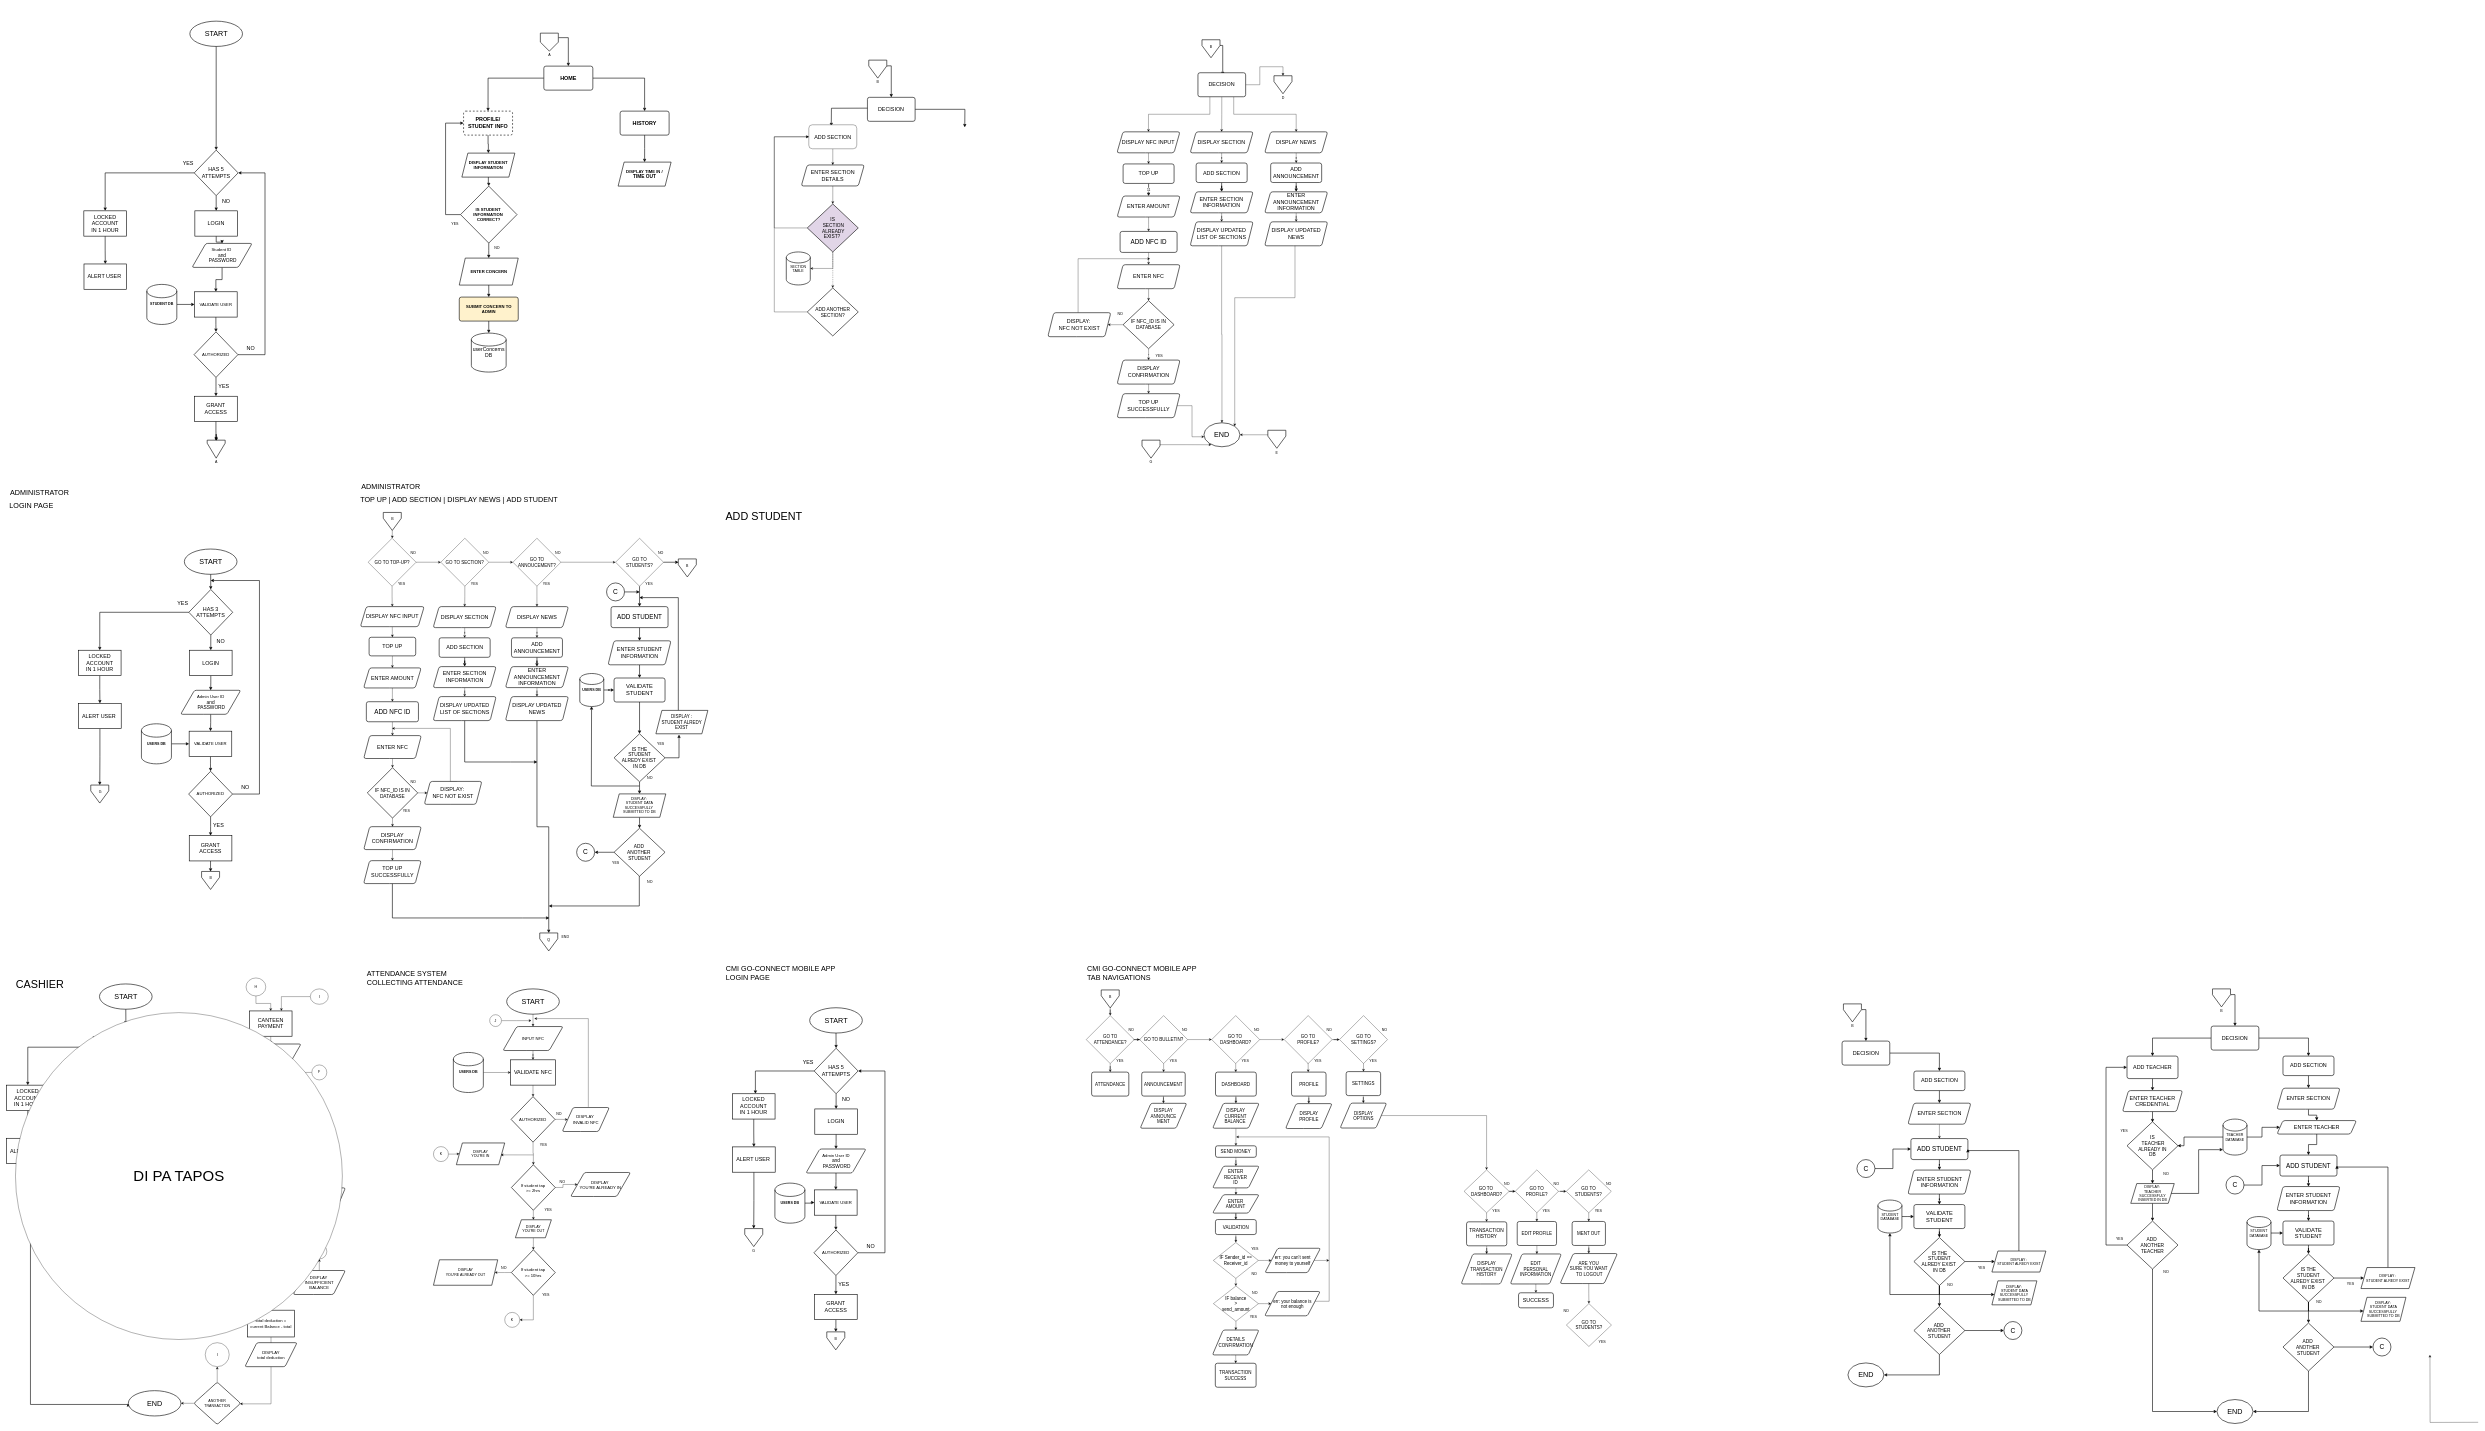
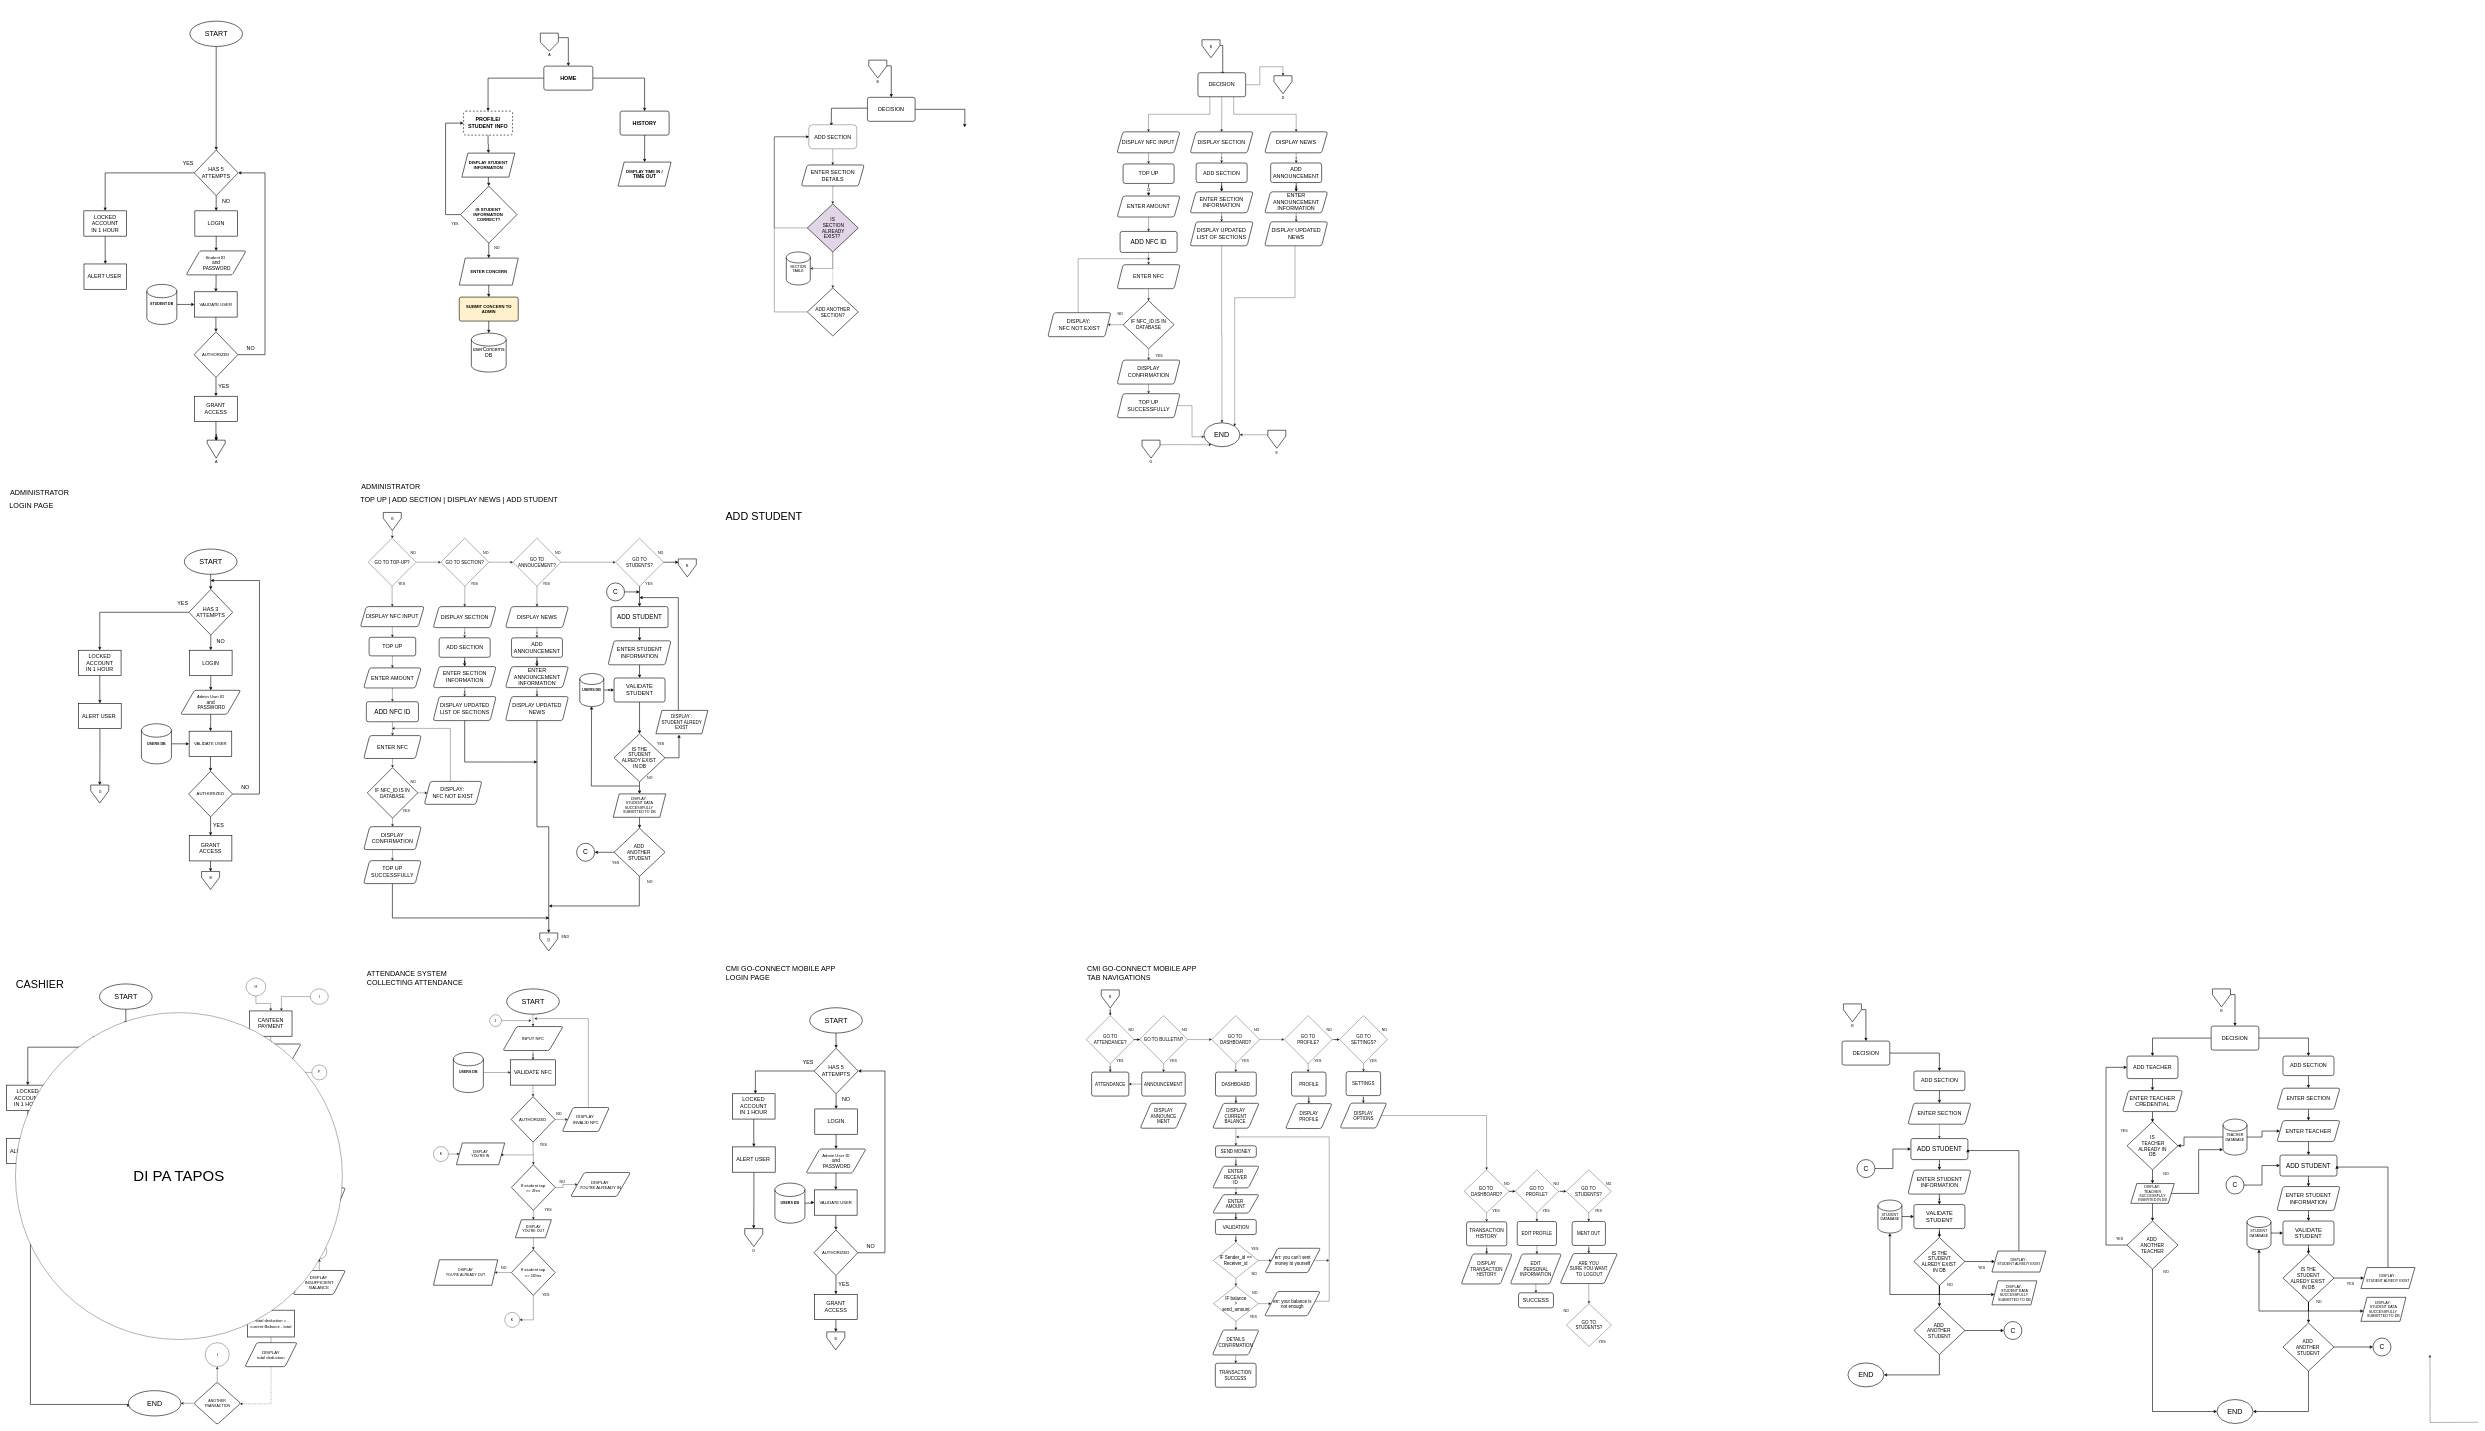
- <mxCell id="24" value="&lt;font style=&quot;font-size: 14px;&quot;&gt;Student ID&amp;nbsp;&lt;/font&gt;&lt;div&gt;&lt;font size=&quot;3&quot;&gt;and&lt;/font&gt;&lt;/div&gt;&lt;div&gt;&lt;font size=&quot;3&quot;&gt;&amp;nbsp;PASSWORD&lt;/font&gt;&lt;/div&gt;" style="shape=parallelogram;html=1;strokeWidth=2;perimeter=parallelogramPerimeter;whiteSpace=wrap;rounded=1;arcSize=12;size=0.23;" parent="1" vertex="1"><mxGeometry x="638.86" y="811.04" width="200" height="80" as="geometry" /></mxCell>
+ <mxCell id="24" value="&lt;font style=&quot;font-size: 14px;&quot;&gt;Student ID&amp;nbsp;&lt;/font&gt;&lt;div&gt;&lt;font size=&quot;3&quot;&gt;and&lt;/font&gt;&lt;/div&gt;&lt;div&gt;&lt;font size=&quot;3&quot;&gt;&amp;nbsp;PASSWORD&lt;/font&gt;&lt;/div&gt;" style="shape=parallelogram;html=1;strokeWidth=2;perimeter=parallelogramPerimeter;whiteSpace=wrap;rounded=1;arcSize=12;size=0.23;" parent="1" vertex="1"><mxGeometry x="618.86" y="836.04" width="200" height="80" as="geometry" /></mxCell>
- <mxCell id="283" value="" style="edgeStyle=orthogonalEdgeStyle;rounded=0;orthogonalLoop=1;jettySize=auto;html=1;" edge="1" parent="1" source="284" target="527"><mxGeometry relative="1" as="geometry" /></mxCell>
+ <mxCell id="283" value="" style="edgeStyle=orthogonalEdgeStyle;rounded=0;orthogonalLoop=1;jettySize=auto;html=1;" edge="1" parent="1" source="284" target="287"><mxGeometry relative="1" as="geometry" /></mxCell>
- <mxCell id="116" value="&lt;span style=&quot;font-size: 18px;&quot;&gt;ENTER TEACHER&lt;/span&gt;" style="shape=parallelogram;perimeter=parallelogramPerimeter;whiteSpace=wrap;html=1;fixedSize=1;rounded=1;arcSize=14;strokeWidth=2;" parent="1" vertex="1"><mxGeometry x="7590" y="3735.53" width="265" height="45" as="geometry" /></mxCell>
+ <mxCell id="116" value="&lt;span style=&quot;font-size: 18px;&quot;&gt;ENTER TEACHER&lt;/span&gt;" style="shape=parallelogram;perimeter=parallelogramPerimeter;whiteSpace=wrap;html=1;fixedSize=1;rounded=1;arcSize=14;strokeWidth=2;" parent="1" vertex="1"><mxGeometry x="7590" y="3735.53" width="210" height="70" as="geometry" /></mxCell>
- <mxCell id="220" value="" style="edgeStyle=orthogonalEdgeStyle;rounded=0;orthogonalLoop=1;jettySize=auto;html=1;" parent="1" source="221" target="227" edge="1"><mxGeometry relative="1" as="geometry"><Array as="points"><mxPoint x="902" y="4680" /></Array></mxGeometry></mxCell>
+ <mxCell id="220" value="" style="edgeStyle=orthogonalEdgeStyle;rounded=0;orthogonalLoop=1;jettySize=auto;html=1;dashed=1;" parent="1" source="221" target="227" edge="1"><mxGeometry relative="1" as="geometry"><Array as="points"><mxPoint x="902" y="4680" /></Array></mxGeometry></mxCell>
